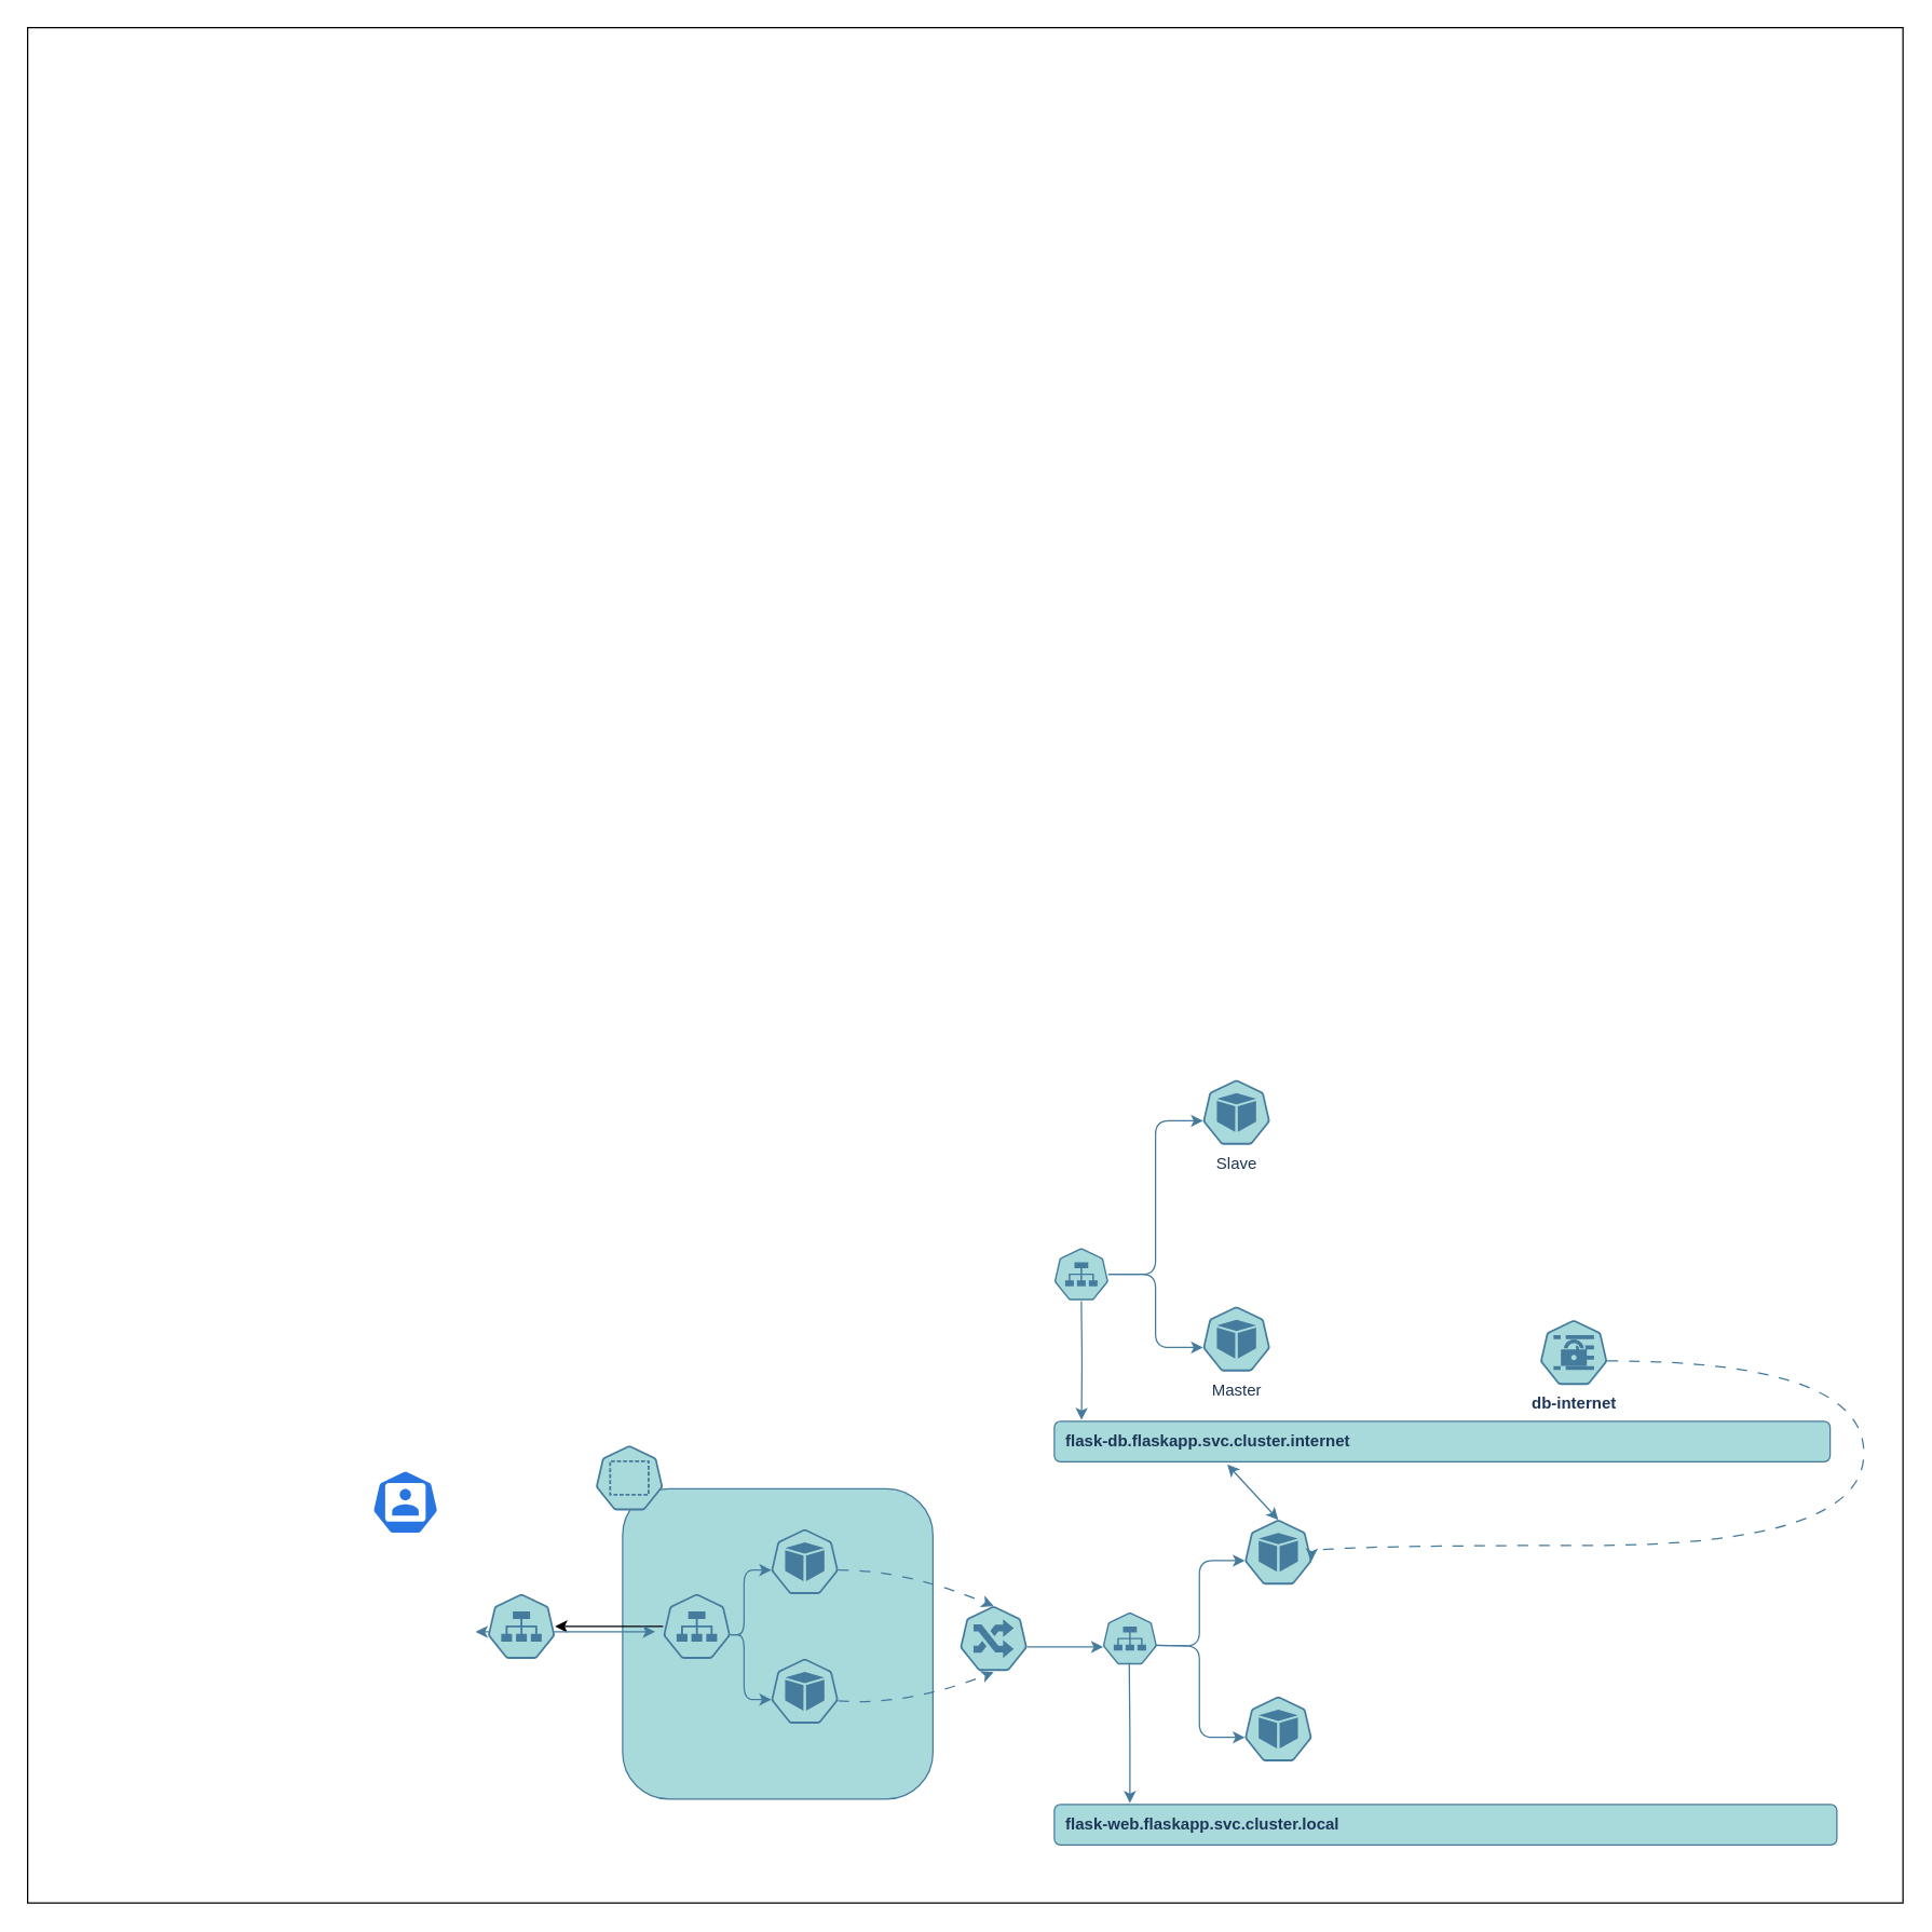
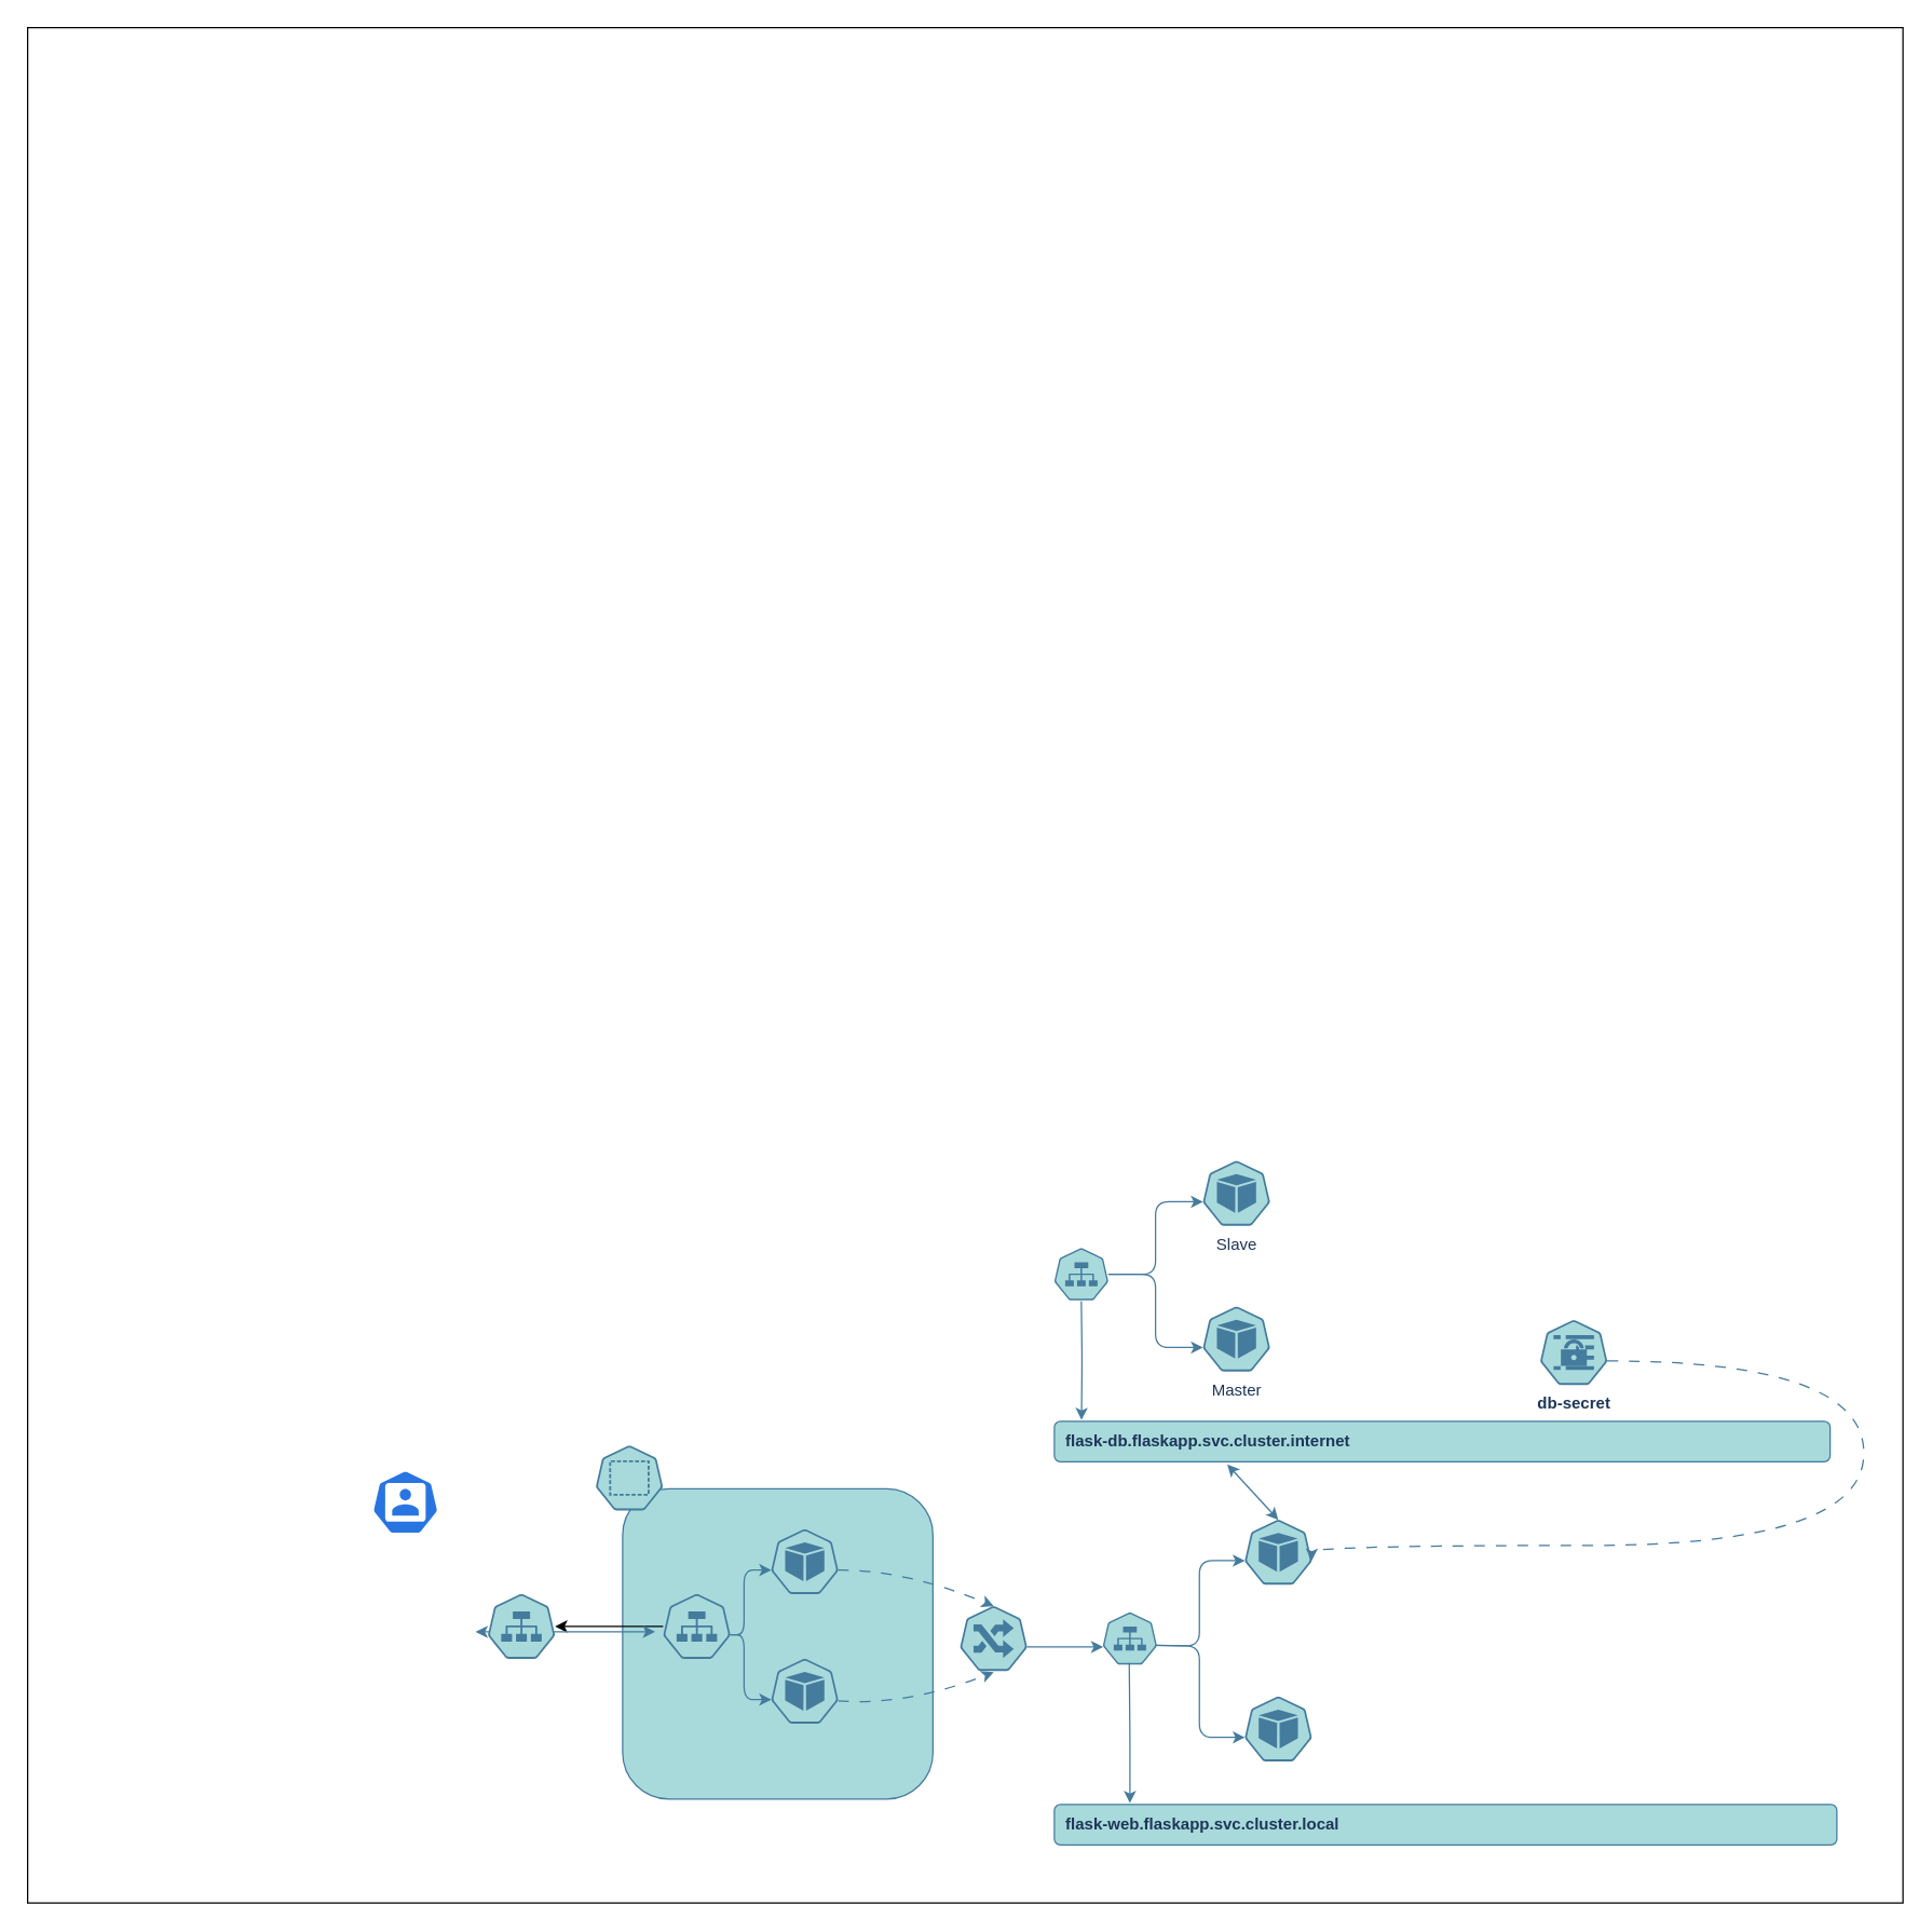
- <mxCell id="7" value="Slave" style="sketch=0;html=1;dashed=0;whitespace=wrap;points=[[0.005,0.63,0],[0.1,0.2,0],[0.9,0.2,0],[0.5,0,0],[0.995,0.63,0],[0.72,0.99,0],[0.5,1,0],[0.28,0.99,0]];verticalLabelPosition=bottom;align=center;verticalAlign=top;shape=mxgraph.kubernetes.icon;prIcon=pod;rounded=1;labelBackgroundColor=none;fillColor=#A8DADC;strokeColor=#457B9D;fontColor=#1D3557;" parent="1" vertex="1"><mxGeometry x="891" y="800" width="50" height="48" as="geometry" /></mxCell>
+ <mxCell id="7" value="Slave" style="sketch=0;html=1;dashed=0;whitespace=wrap;points=[[0.005,0.63,0],[0.1,0.2,0],[0.9,0.2,0],[0.5,0,0],[0.995,0.63,0],[0.72,0.99,0],[0.5,1,0],[0.28,0.99,0]];verticalLabelPosition=bottom;align=center;verticalAlign=top;shape=mxgraph.kubernetes.icon;prIcon=pod;rounded=1;labelBackgroundColor=none;fillColor=#A8DADC;strokeColor=#457B9D;fontColor=#1D3557;" parent="1" vertex="1"><mxGeometry x="891" y="860" width="50" height="48" as="geometry" /></mxCell>
- <mxCell id="19" value="&lt;b&gt;db-internet&lt;/b&gt;" style="sketch=0;html=1;dashed=0;whitespace=wrap;points=[[0.005,0.63,0],[0.1,0.2,0],[0.9,0.2,0],[0.5,0,0],[0.995,0.63,0],[0.72,0.99,0],[0.5,1,0],[0.28,0.99,0]];verticalLabelPosition=bottom;align=center;verticalAlign=top;shape=mxgraph.kubernetes.icon;prIcon=secret;rounded=1;labelBackgroundColor=none;fillColor=#A8DADC;strokeColor=#457B9D;fontColor=#1D3557;" parent="1" vertex="1"><mxGeometry x="1141" y="978" width="50" height="48" as="geometry" /></mxCell>
+ <mxCell id="19" value="&lt;b&gt;db-secret&lt;/b&gt;" style="sketch=0;html=1;dashed=0;whitespace=wrap;points=[[0.005,0.63,0],[0.1,0.2,0],[0.9,0.2,0],[0.5,0,0],[0.995,0.63,0],[0.72,0.99,0],[0.5,1,0],[0.28,0.99,0]];verticalLabelPosition=bottom;align=center;verticalAlign=top;shape=mxgraph.kubernetes.icon;prIcon=secret;rounded=1;labelBackgroundColor=none;fillColor=#A8DADC;strokeColor=#457B9D;fontColor=#1D3557;" parent="1" vertex="1"><mxGeometry x="1141" y="978" width="50" height="48" as="geometry" /></mxCell>
